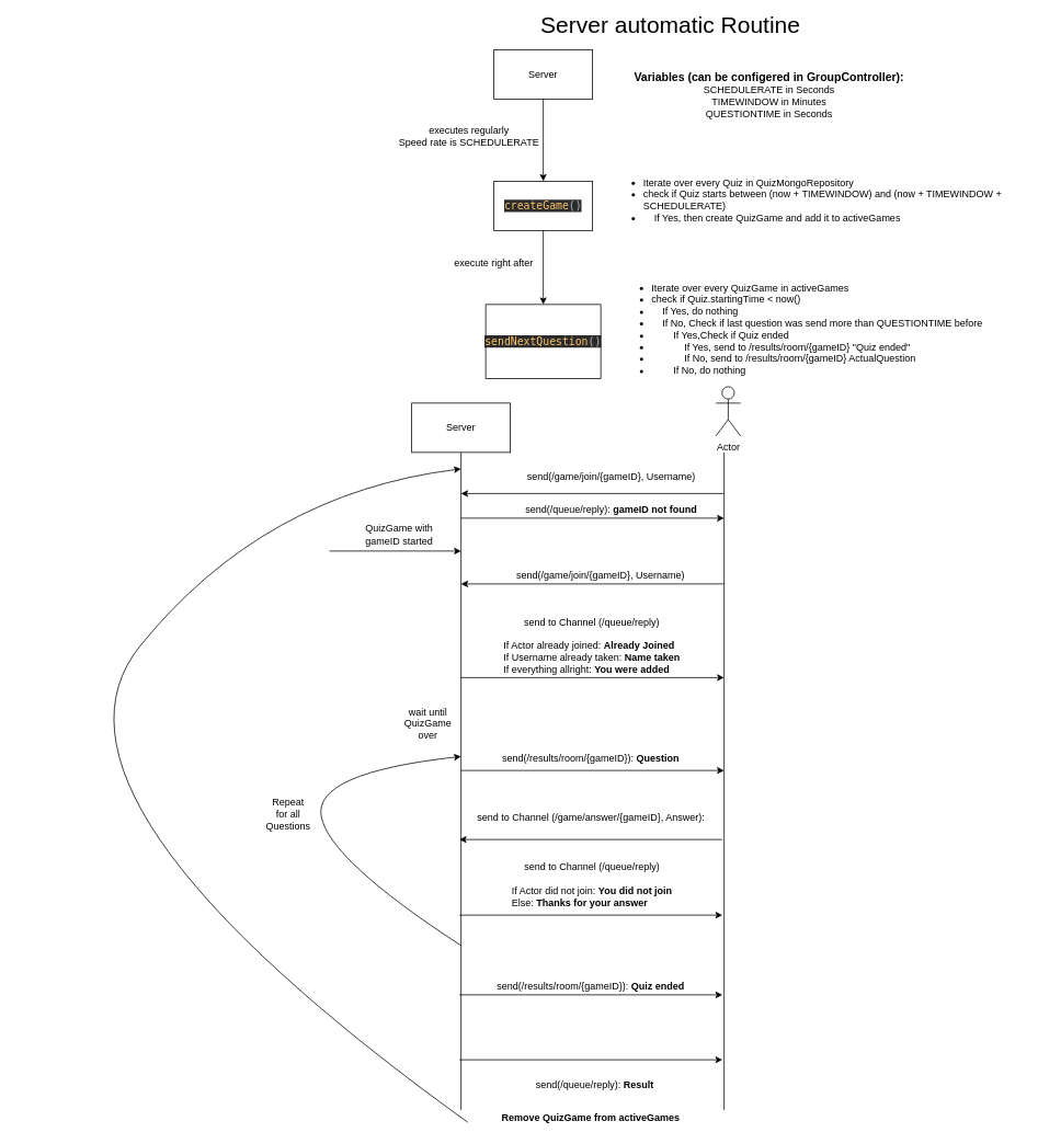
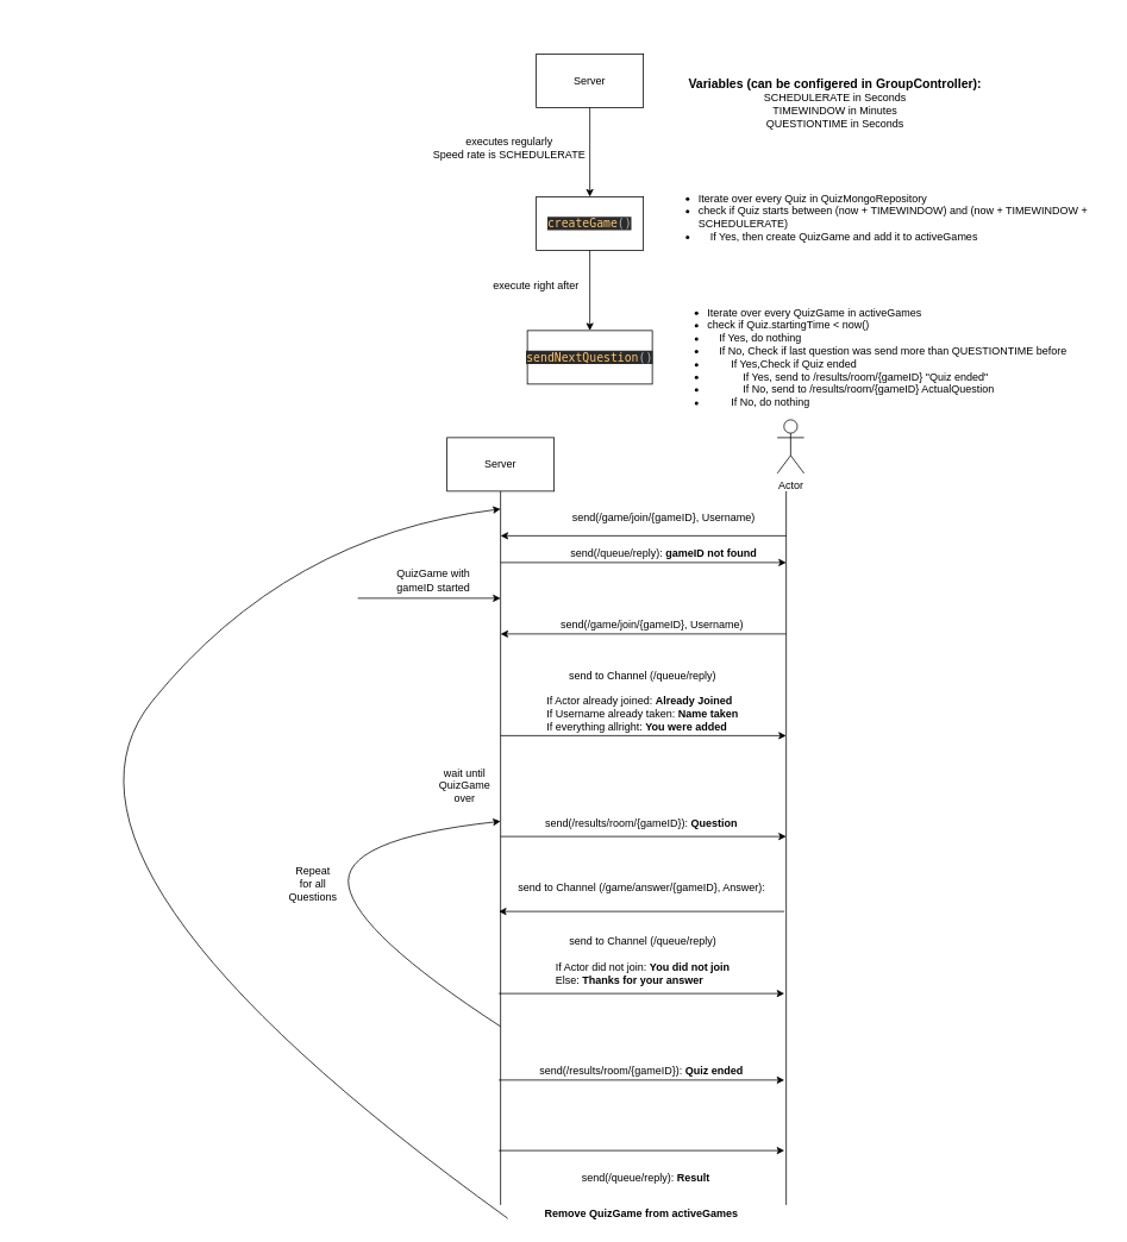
- <mxCell id="11" value="&lt;font style=&quot;font-size: 28px&quot;&gt;Server automatic Routine&lt;/font&gt;" style="text;html=1;strokeColor=none;fillColor=none;align=center;verticalAlign=middle;whiteSpace=wrap;rounded=0;" vertex="1" parent="1"><mxGeometry x="630" y="20" width="370" height="20" as="geometry" /></mxCell>
- <mxCell id="8" value="&lt;pre style=&quot;background-color: #2b2b2b ; color: #a9b7c6 ; font-family: &amp;#34;jetbrains mono&amp;#34; , monospace ; font-size: 9.8pt&quot;&gt;&lt;span style=&quot;color: #ffc66d&quot;&gt;sendNextQuestion&lt;/span&gt;()&lt;/pre&gt;" style="rounded=0;whiteSpace=wrap;html=1;" vertex="1" parent="1"><mxGeometry x="590" y="370" width="140" height="90" as="geometry" /></mxCell>
+ <mxCell id="8" value="&lt;pre style=&quot;background-color: #2b2b2b ; color: #a9b7c6 ; font-family: &amp;#34;jetbrains mono&amp;#34; , monospace ; font-size: 9.8pt&quot;&gt;&lt;span style=&quot;color: #ffc66d&quot;&gt;sendNextQuestion&lt;/span&gt;()&lt;/pre&gt;" style="rounded=0;whiteSpace=wrap;html=1;" vertex="1" parent="1"><mxGeometry x="590" y="370" width="140" height="60" as="geometry" /></mxCell>
